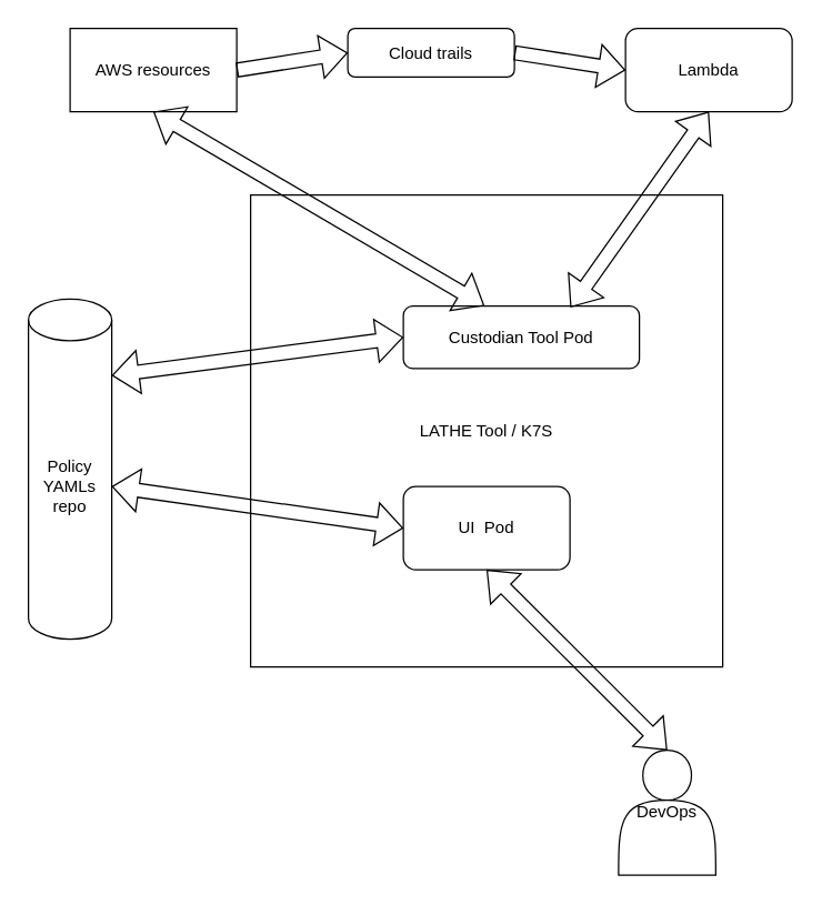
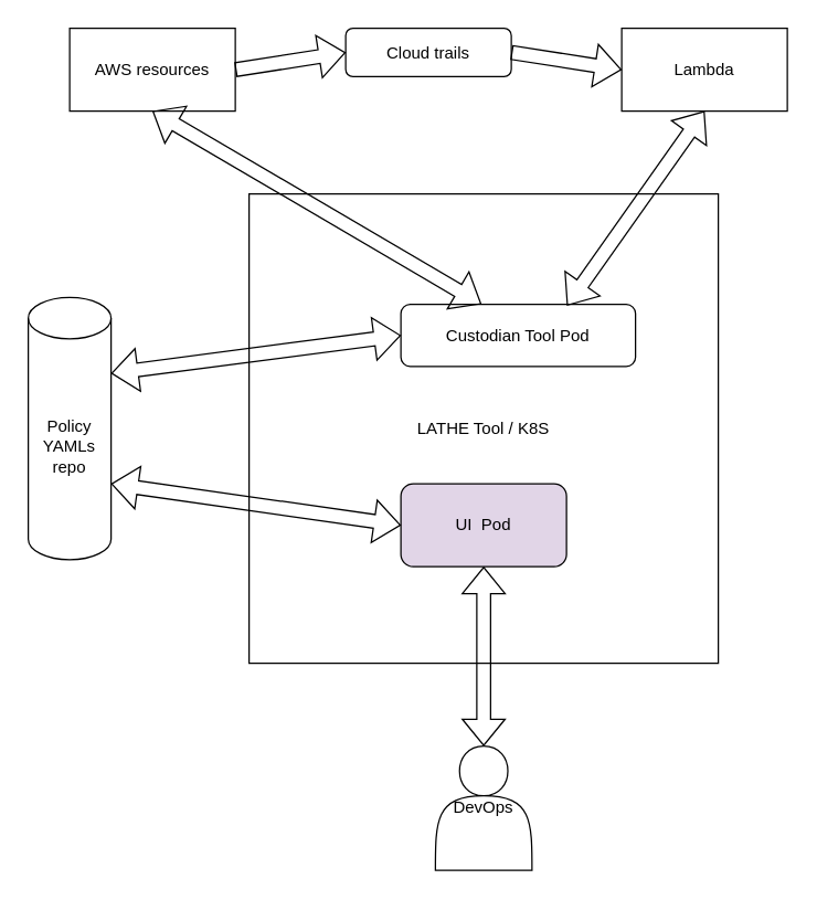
- <mxCell id="9" value="Lambda" style="rounded=1;whiteSpace=wrap;html=1;" vertex="1" parent="1"><mxGeometry x="450" y="20" width="120" height="60" as="geometry" /></mxCell>
+ <mxCell id="9" value="Lambda" style="whiteSpace=wrap;html=1;rounded=0;" vertex="1" parent="1"><mxGeometry x="450" y="20" width="120" height="60" as="geometry" /></mxCell>
- <mxCell id="3" value="LATHE Tool / K7S" style="rounded=0;whiteSpace=wrap;html=1;" vertex="1" parent="1"><mxGeometry x="180" y="140" width="340" height="340" as="geometry" /></mxCell>
+ <mxCell id="3" value="LATHE Tool / K8S" style="rounded=0;whiteSpace=wrap;html=1;" vertex="1" parent="1"><mxGeometry x="180" y="140" width="340" height="340" as="geometry" /></mxCell>
- <mxCell id="2" value="Policy&lt;br&gt;YAMLs&lt;br&gt;repo" style="shape=cylinder3;whiteSpace=wrap;html=1;boundedLbl=1;backgroundOutline=1;size=15;" vertex="1" parent="1"><mxGeometry x="20" y="215" width="60" height="245" as="geometry" /></mxCell>
+ <mxCell id="2" value="Policy&lt;br&gt;YAMLs&lt;br&gt;repo" style="shape=cylinder3;whiteSpace=wrap;html=1;boundedLbl=1;backgroundOutline=1;size=15;" vertex="1" parent="1"><mxGeometry x="20" y="215" width="60" height="190" as="geometry" /></mxCell>
- <mxCell id="4" value="UI &amp;nbsp;Pod" style="rounded=1;whiteSpace=wrap;html=1;" vertex="1" parent="1"><mxGeometry x="290" y="350" width="120" height="60" as="geometry" /></mxCell>
+ <mxCell id="4" value="UI &amp;nbsp;Pod" style="rounded=1;whiteSpace=wrap;html=1;fillColor=#e1d5e7;" vertex="1" parent="1"><mxGeometry x="290" y="350" width="120" height="60" as="geometry" /></mxCell>
- <mxCell id="16" value="DevOps" style="shape=actor;whiteSpace=wrap;html=1;" vertex="1" parent="1"><mxGeometry x="445" y="540" width="70" height="90" as="geometry" /></mxCell>
+ <mxCell id="16" value="DevOps" style="shape=actor;whiteSpace=wrap;html=1;" vertex="1" parent="1"><mxGeometry x="315" y="540" width="70" height="90" as="geometry" /></mxCell>
